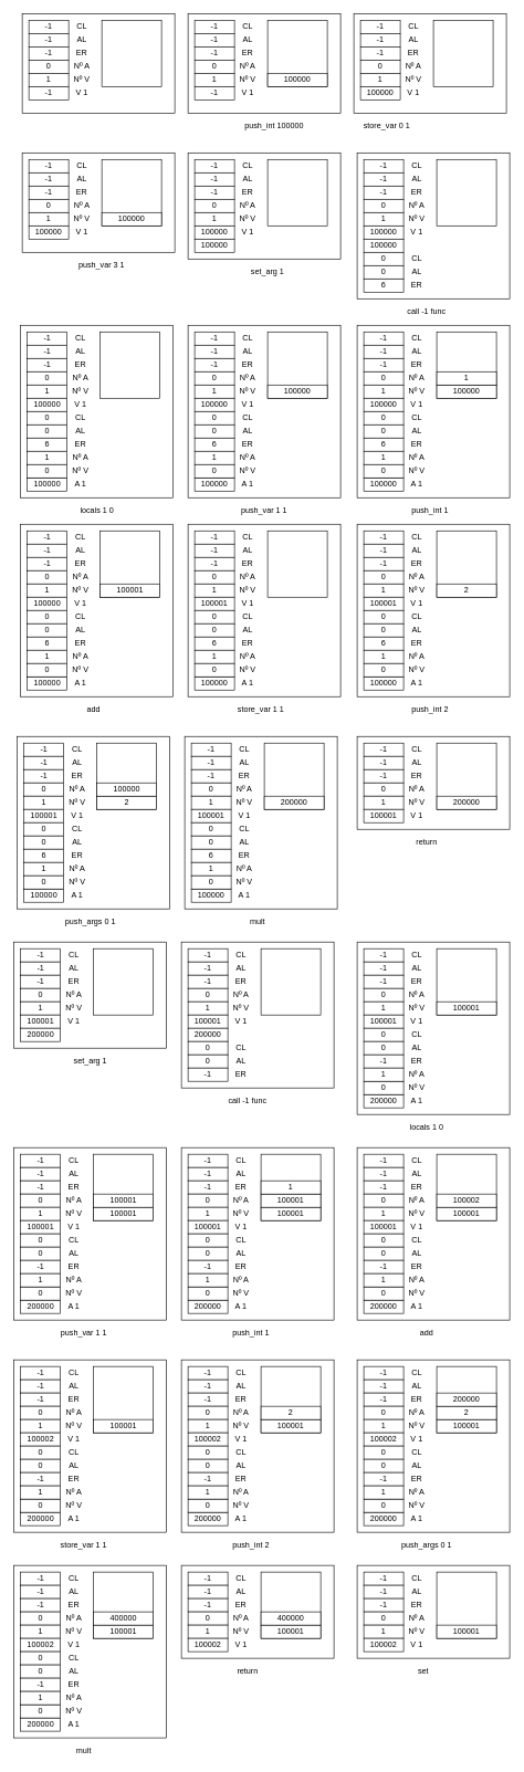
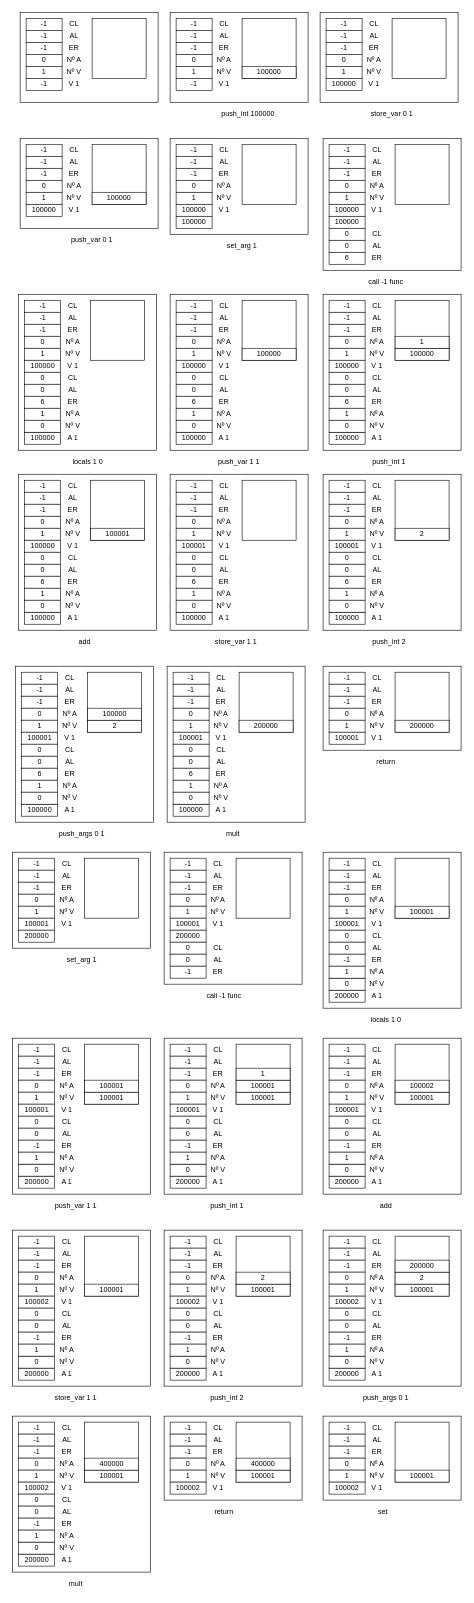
- <mxCell id="43" value="&lt;div&gt;store_var 0 1&lt;/div&gt;" style="text;html=1;strokeColor=none;fillColor=none;align=center;verticalAlign=middle;whiteSpace=wrap;rounded=0;" vertex="1" parent="1"><mxGeometry x="513" y="180" width="140" height="20" as="geometry" /></mxCell>
+ <mxCell id="43" value="&lt;div&gt;store_var 0 1&lt;/div&gt;" style="text;html=1;strokeColor=none;fillColor=none;align=center;verticalAlign=middle;whiteSpace=wrap;rounded=0;" vertex="1" parent="1"><mxGeometry x="583" y="180" width="140" height="20" as="geometry" /></mxCell>
- <mxCell id="58" value="&lt;div&gt;push_var 3 1&lt;/div&gt;" style="text;html=1;strokeColor=none;fillColor=none;align=center;verticalAlign=middle;whiteSpace=wrap;rounded=0;" vertex="1" parent="1"><mxGeometry x="83" y="390" width="140" height="20" as="geometry" /></mxCell>
+ <mxCell id="58" value="&lt;div&gt;push_var 0 1&lt;/div&gt;" style="text;html=1;strokeColor=none;fillColor=none;align=center;verticalAlign=middle;whiteSpace=wrap;rounded=0;" vertex="1" parent="1"><mxGeometry x="83" y="390" width="140" height="20" as="geometry" /></mxCell>
